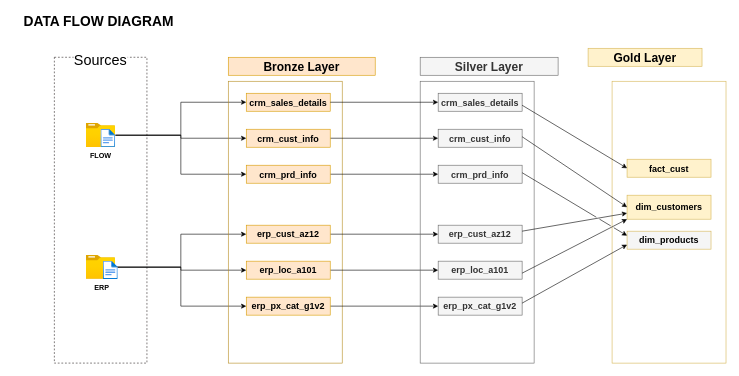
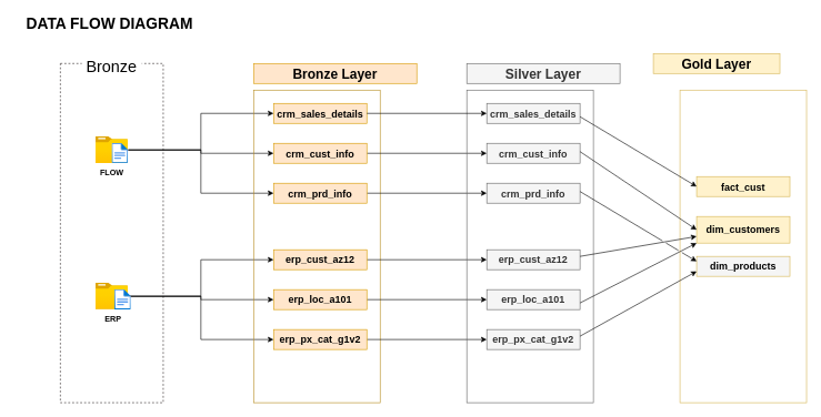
- <mxCell id="3" value="&lt;font style=&quot;font-size: 24px;&quot;&gt;Sources&lt;/font&gt;" style="rounded=0;whiteSpace=wrap;html=1;strokeColor=none;" vertex="1" parent="1"><mxGeometry x="122.17" y="75" width="90" height="50" as="geometry" /></mxCell>
+ <mxCell id="3" value="&lt;font style=&quot;font-size: 24px;&quot;&gt;Bronze&lt;/font&gt;" style="rounded=0;whiteSpace=wrap;html=1;strokeColor=none;" vertex="1" parent="1"><mxGeometry x="122.17" y="75" width="90" height="50" as="geometry" /></mxCell>
